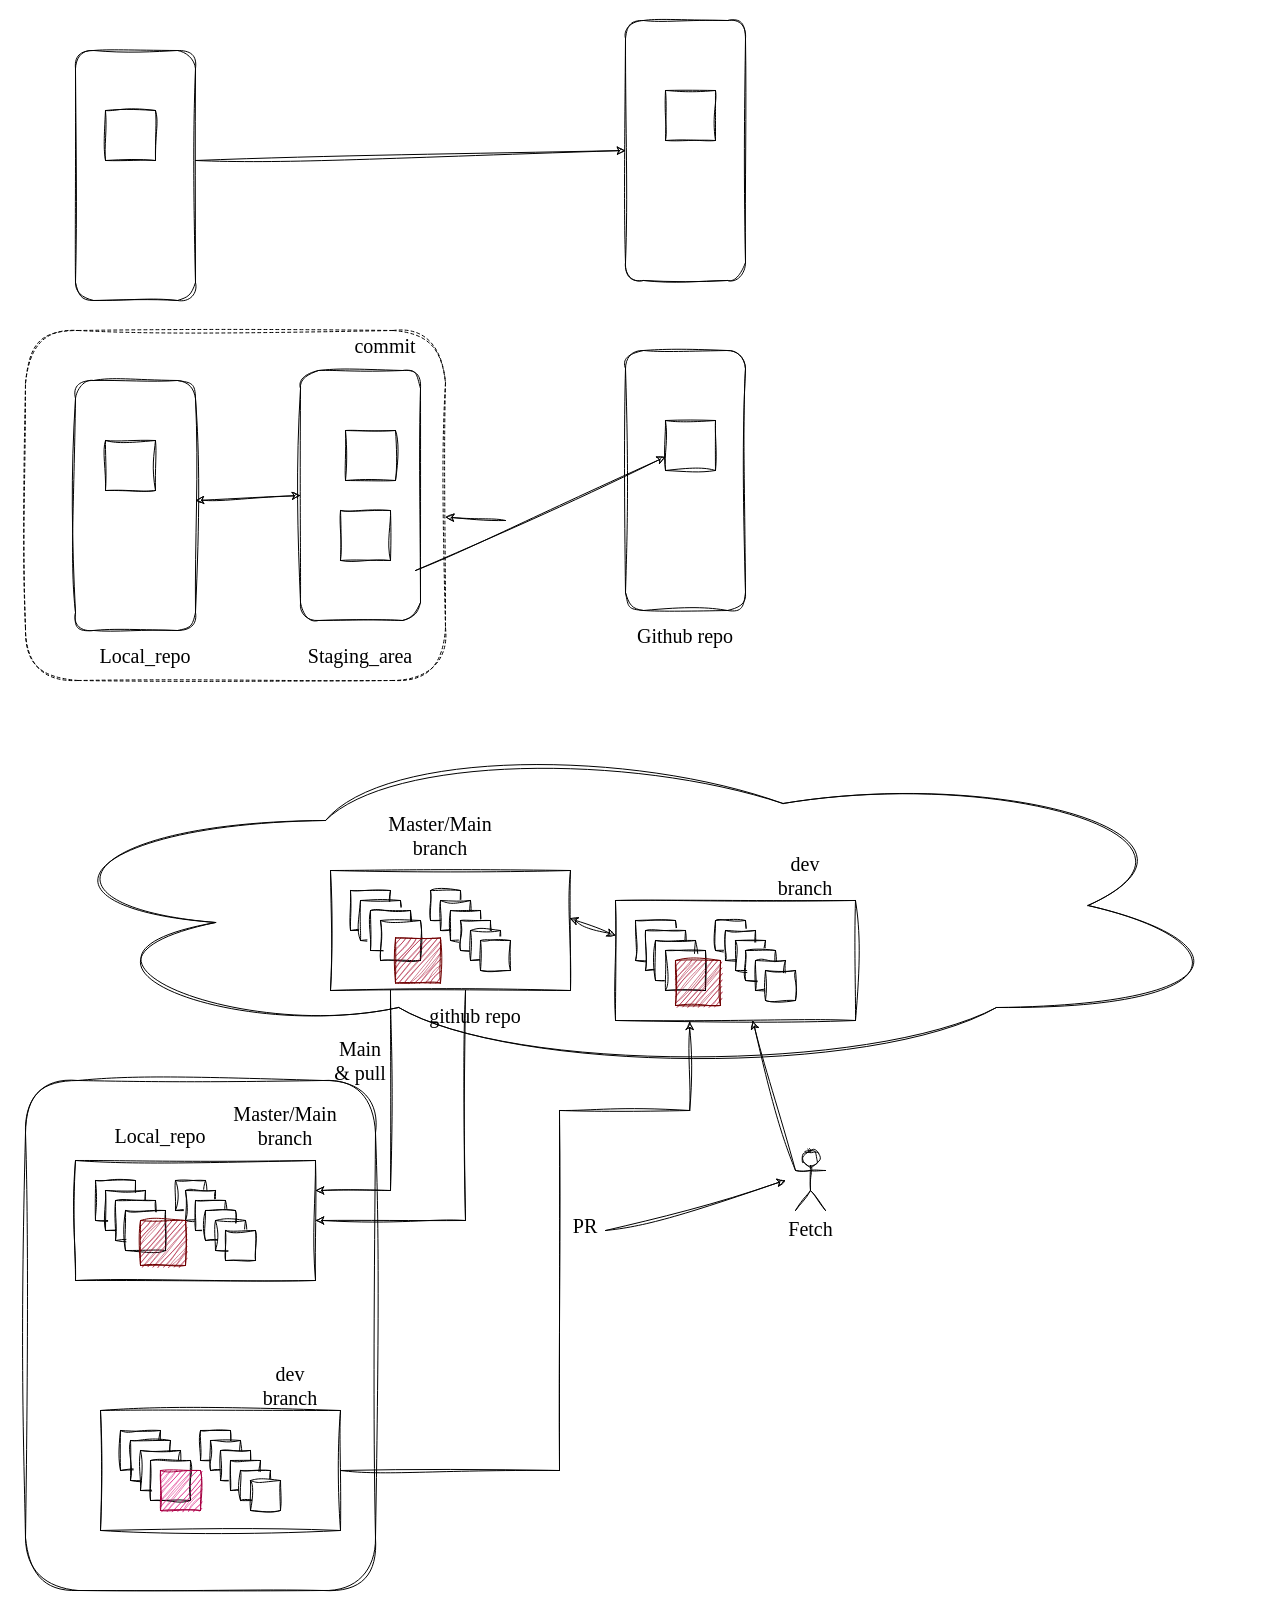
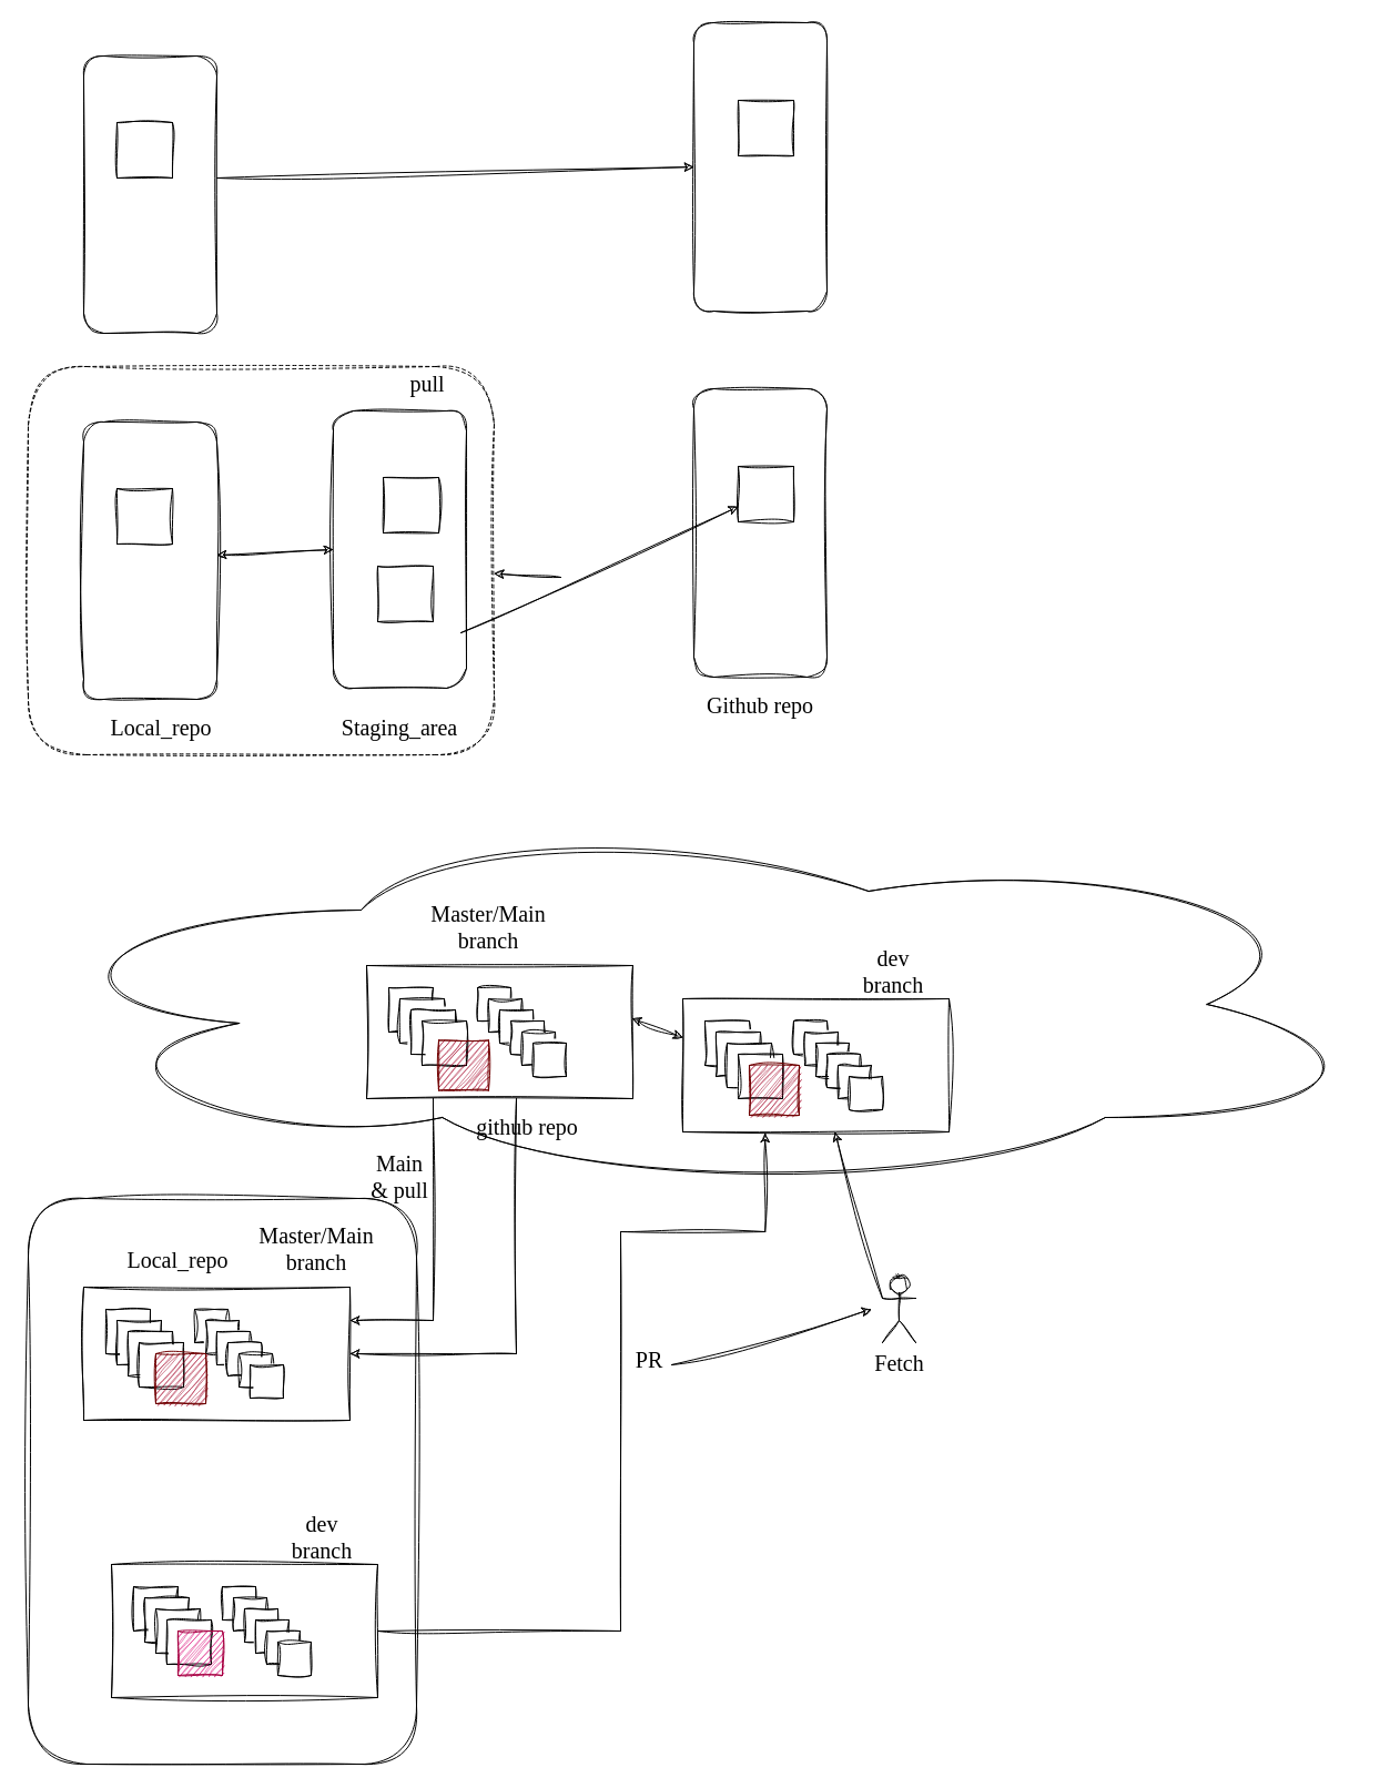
- <mxCell id="20" value="commit" style="text;html=1;strokeColor=none;fillColor=none;align=center;verticalAlign=middle;whiteSpace=wrap;rounded=0;fontSize=20;fontFamily=Architects Daughter;" vertex="1" parent="1"><mxGeometry x="355" y="330" width="60" height="30" as="geometry" /></mxCell>
+ <mxCell id="20" value="pull" style="text;html=1;strokeColor=none;fillColor=none;align=center;verticalAlign=middle;whiteSpace=wrap;rounded=0;fontSize=20;fontFamily=Architects Daughter;" vertex="1" parent="1"><mxGeometry x="355" y="330" width="60" height="30" as="geometry" /></mxCell>
